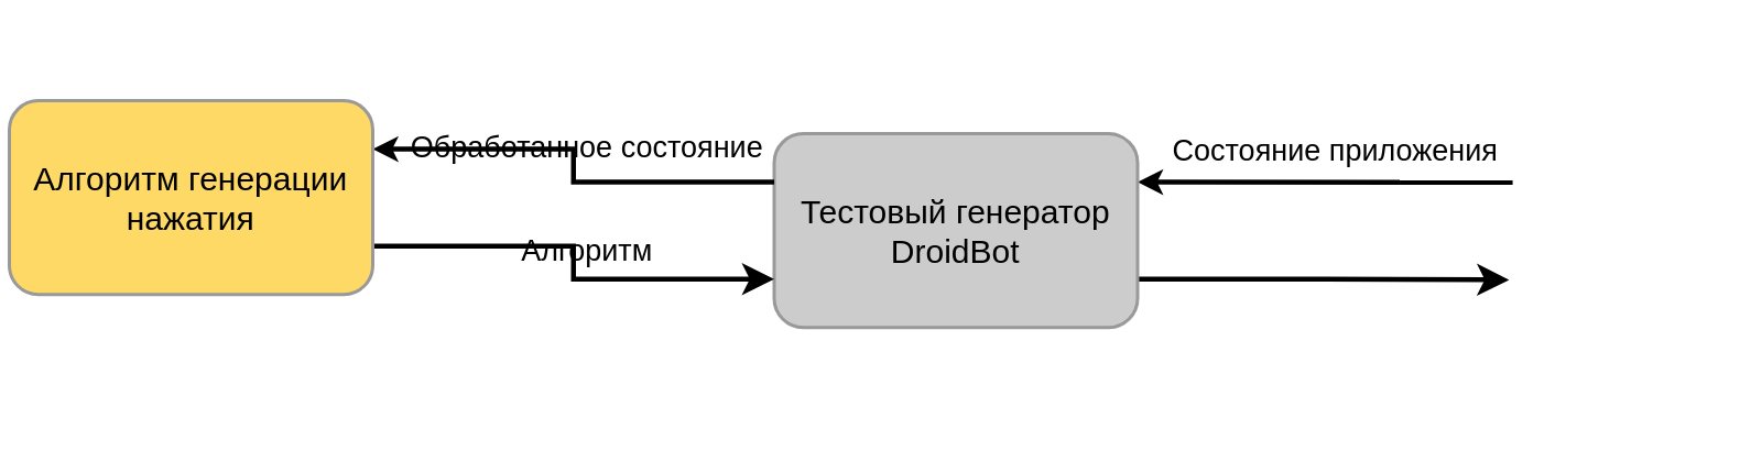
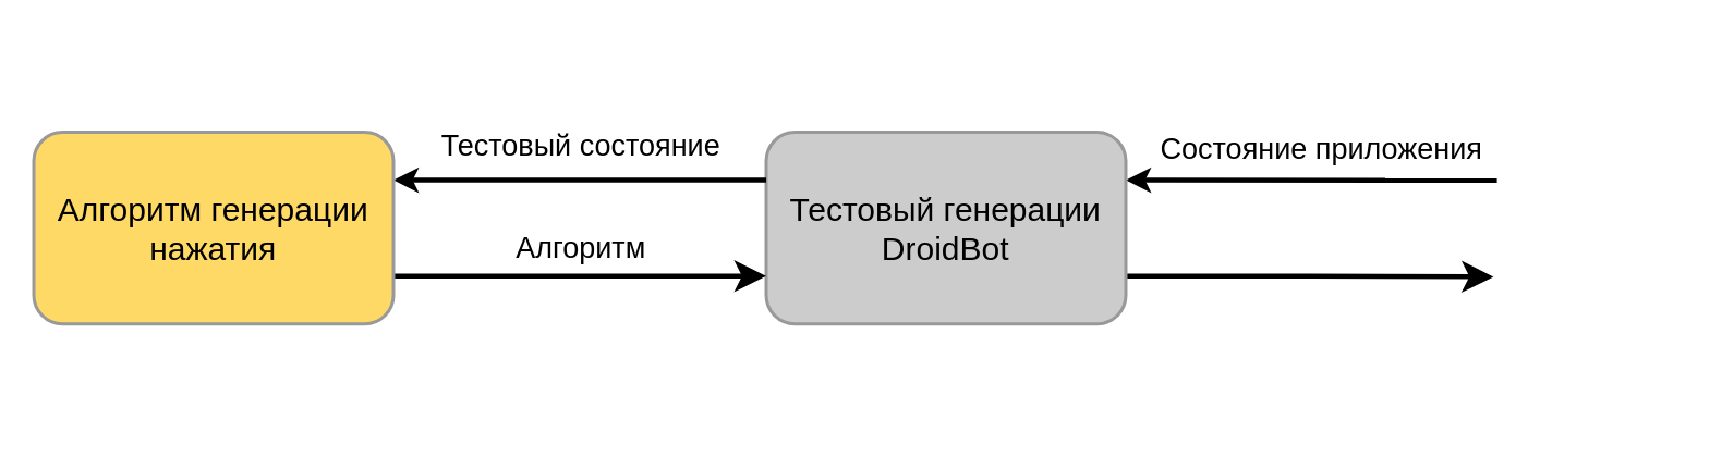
- <mxCell id="11" value="&lt;font style=&quot;font-size: 18px&quot;&gt;Обработанное состояние&lt;/font&gt;" style="text;html=1;strokeColor=none;fillColor=none;align=center;verticalAlign=middle;whiteSpace=wrap;rounded=0;" parent="1" vertex="1"><mxGeometry x="245" y="73" width="220" height="32.91" as="geometry" /></mxCell>
+ <mxCell id="11" value="&lt;font style=&quot;font-size: 18px&quot;&gt;Тестовый состояние&lt;/font&gt;" style="text;html=1;strokeColor=none;fillColor=none;align=center;verticalAlign=middle;whiteSpace=wrap;rounded=0;" parent="1" vertex="1"><mxGeometry x="245" y="73" width="220" height="32.91" as="geometry" /></mxCell>
- <mxCell id="8" value="&lt;font&gt;&lt;font style=&quot;font-size: 20px&quot;&gt;Алгоритм генерации нажатия&lt;/font&gt;&lt;br&gt;&lt;/font&gt;" style="rounded=1;whiteSpace=wrap;html=1;strokeWidth=2;strokeColor=#999999;fillColor=#FFD966;" parent="1" vertex="1"><mxGeometry x="5" y="60.55" width="220" height="117.45" as="geometry" /></mxCell>
+ <mxCell id="8" value="&lt;font&gt;&lt;font style=&quot;font-size: 20px&quot;&gt;Алгоритм генерации нажатия&lt;/font&gt;&lt;br&gt;&lt;/font&gt;" style="rounded=1;whiteSpace=wrap;html=1;strokeWidth=2;strokeColor=#999999;fillColor=#FFD966;" parent="1" vertex="1"><mxGeometry x="20" y="80.55" width="220" height="117.45" as="geometry" /></mxCell>
- <mxCell id="5" value="&lt;font style=&quot;font-size: 20px&quot;&gt;Тестовый генератор&lt;br&gt;DroidBot&lt;/font&gt;" style="rounded=1;whiteSpace=wrap;html=1;strokeWidth=2;fillColor=#CCCCCC;strokeColor=#999999;" parent="1" vertex="1"><mxGeometry x="468" y="80.55" width="220" height="117.45" as="geometry" /></mxCell>
+ <mxCell id="5" value="&lt;font style=&quot;font-size: 20px&quot;&gt;Тестовый генерации&lt;br&gt;DroidBot&lt;/font&gt;" style="rounded=1;whiteSpace=wrap;html=1;strokeWidth=2;fillColor=#CCCCCC;strokeColor=#999999;" parent="1" vertex="1"><mxGeometry x="468" y="80.55" width="220" height="117.45" as="geometry" /></mxCell>
